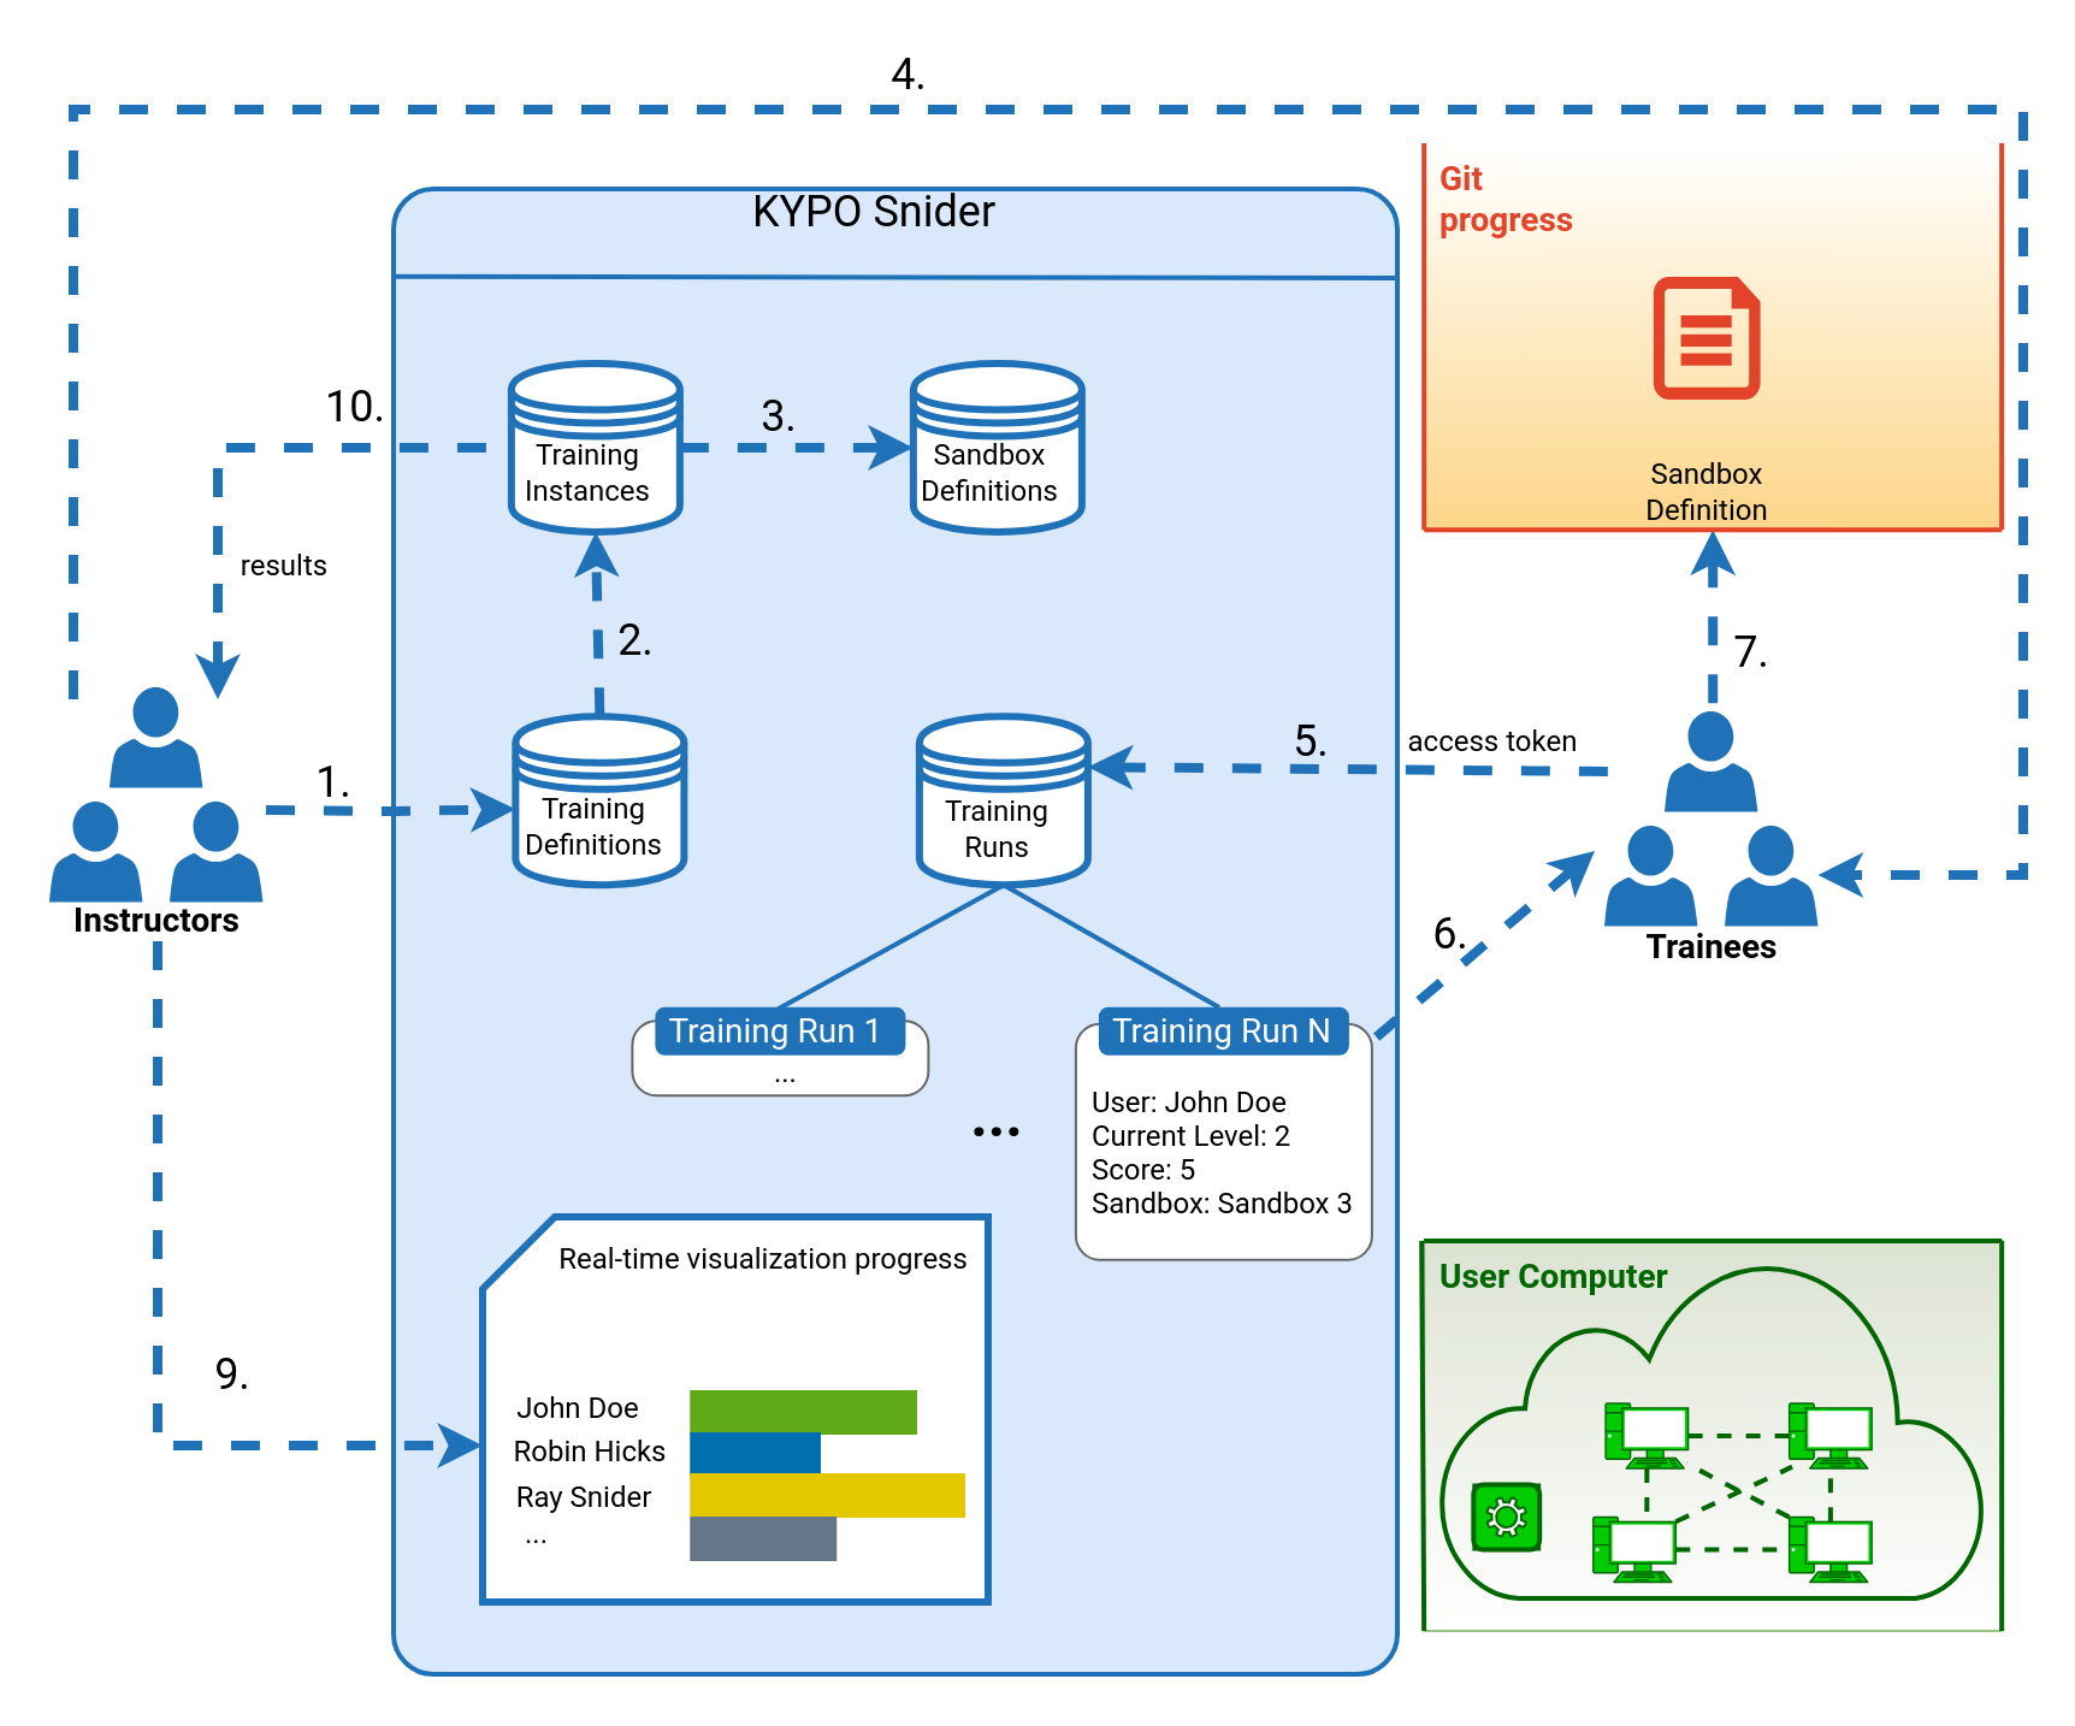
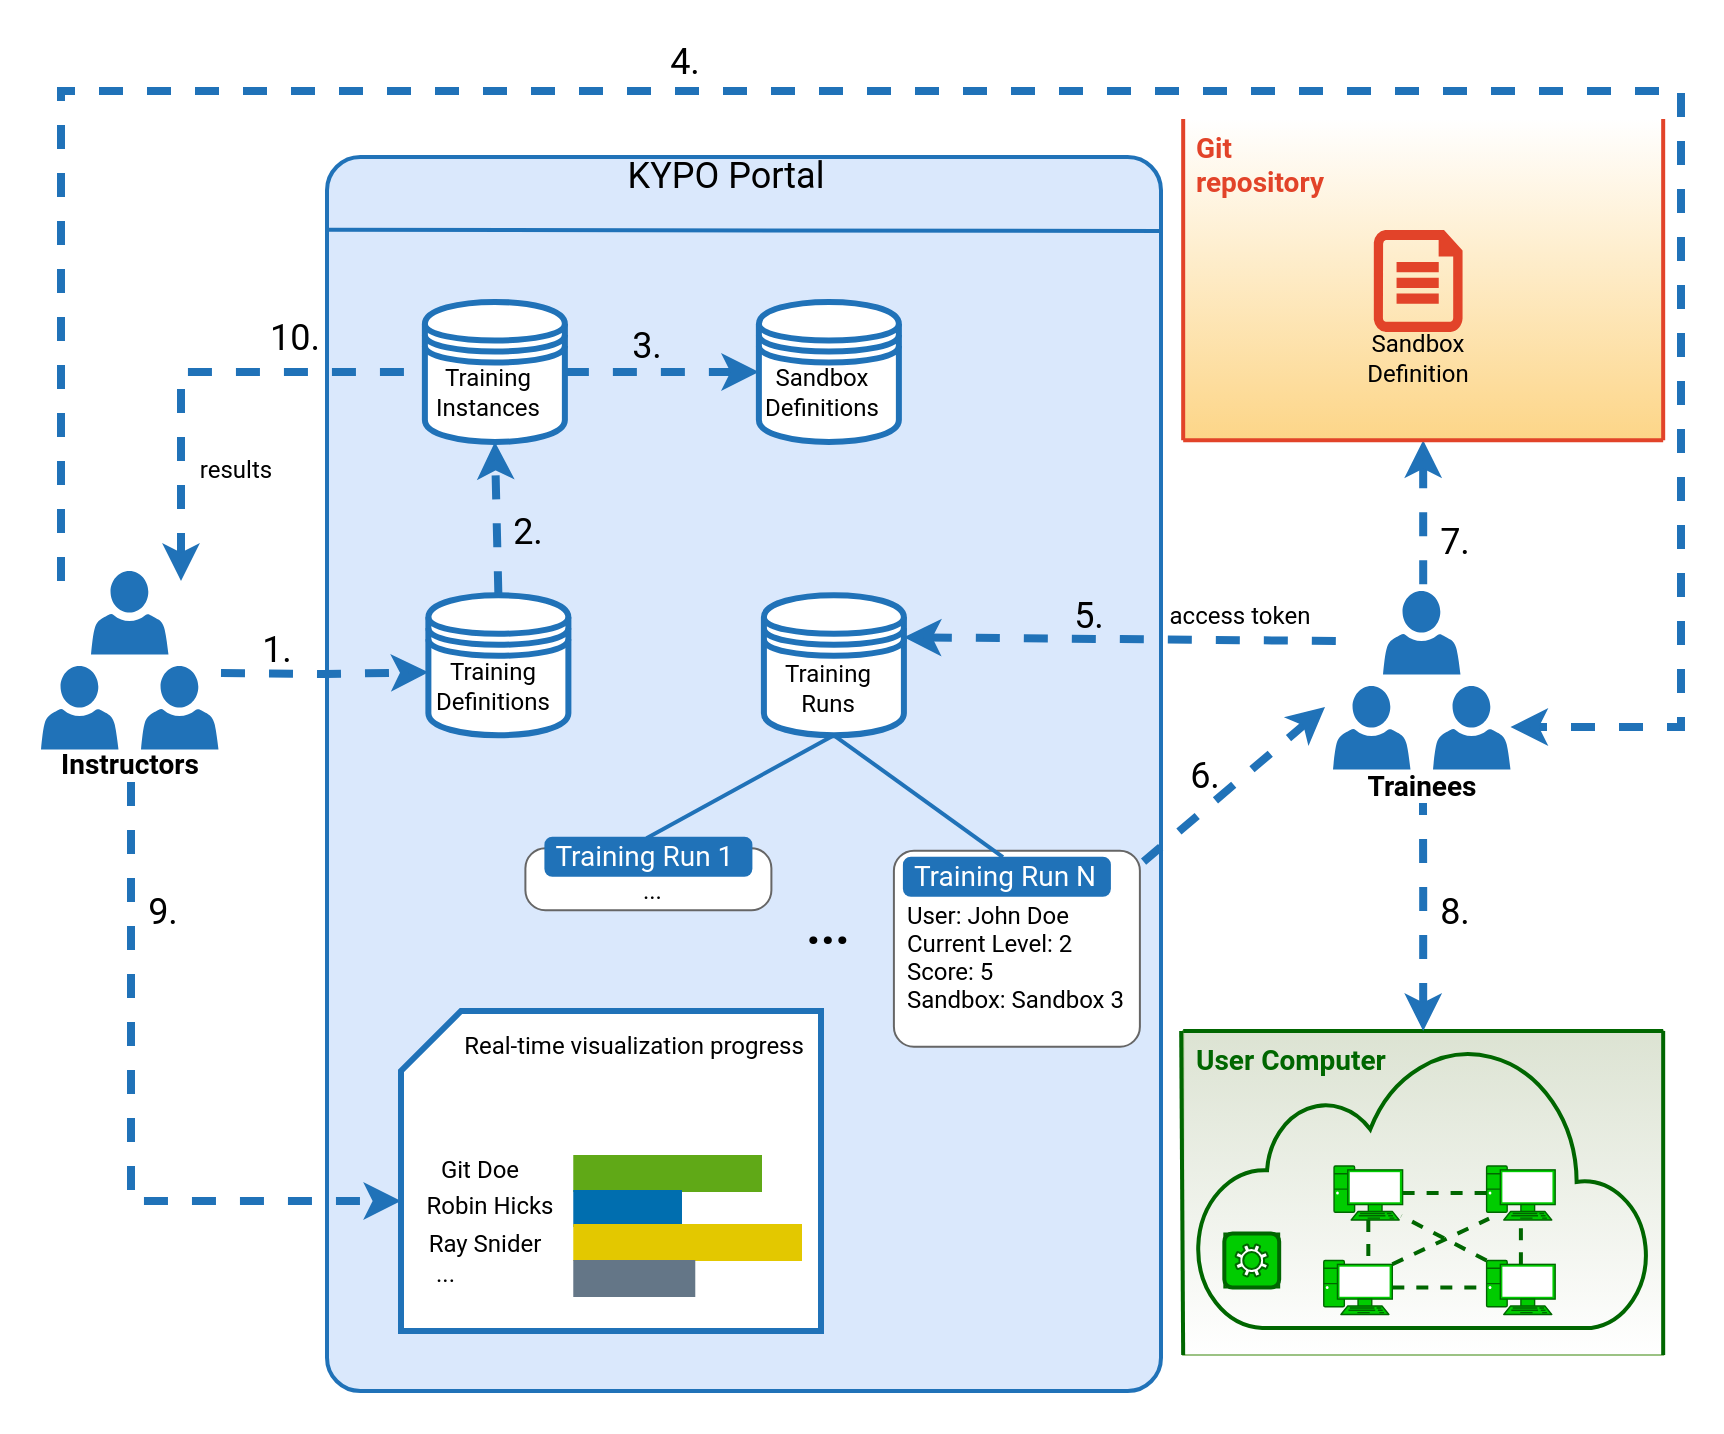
- <mxCell id="21" value="&lt;font style=&quot;font-size: 18px&quot;&gt;4.&lt;/font&gt;" style="text;html=1;strokeColor=none;fillColor=none;align=center;verticalAlign=middle;whiteSpace=wrap;rounded=0;fontFamily=Roboto;fontSource=https%3A%2F%2Ffonts.googleapis.com%2Fcss%3Ffamily%3DRoboto;" vertex="1" parent="1"><mxGeometry x="365.95" y="20" width="23" height="20" as="geometry" /></mxCell>
+ <mxCell id="21" value="&lt;font style=&quot;font-size: 18px&quot;&gt;4.&lt;/font&gt;" style="text;html=1;strokeColor=none;fillColor=none;align=center;verticalAlign=middle;whiteSpace=wrap;rounded=0;fontFamily=Roboto;fontSource=https%3A%2F%2Ffonts.googleapis.com%2Fcss%3Ffamily%3DRoboto;" vertex="1" parent="1"><mxGeometry x="330.95" y="20" width="23" height="20" as="geometry" /></mxCell>
- <mxCell id="68" value="&lt;div style=&quot;font-size: 14px&quot;&gt;Git&lt;/div&gt;&lt;div style=&quot;font-size: 14px&quot;&gt;progress&lt;br style=&quot;font-size: 14px&quot;&gt;&lt;/div&gt;" style="rounded=0;whiteSpace=wrap;html=1;fontSize=14;opacity=80;align=left;verticalAlign=top;gradientDirection=north;fontFamily=Roboto;fontSource=https%3A%2F%2Ffonts.googleapis.com%2Fcss%3Ffamily%3DRoboto;dashed=1;strokeWidth=2;strokeColor=none;fontColor=#E24329;fillColor=#FCCB6A;fontStyle=1;gradientColor=#ffffff;spacingLeft=5;" vertex="1" parent="1"><mxGeometry x="591.09" y="58.94" width="240" height="160.71" as="geometry" /></mxCell>
+ <mxCell id="68" value="&lt;div style=&quot;font-size: 14px&quot;&gt;Git&lt;/div&gt;&lt;div style=&quot;font-size: 14px&quot;&gt;repository&lt;br style=&quot;font-size: 14px&quot;&gt;&lt;/div&gt;" style="rounded=0;whiteSpace=wrap;html=1;fontSize=14;opacity=80;align=left;verticalAlign=top;gradientDirection=north;fontFamily=Roboto;fontSource=https%3A%2F%2Ffonts.googleapis.com%2Fcss%3Ffamily%3DRoboto;dashed=1;strokeWidth=2;strokeColor=none;fontColor=#E24329;fillColor=#FCCB6A;fontStyle=1;gradientColor=#ffffff;spacingLeft=5;" vertex="1" parent="1"><mxGeometry x="591.09" y="58.94" width="240" height="160.71" as="geometry" /></mxCell>
- <mxCell id="3" value="&lt;font style=&quot;font-size: 18px&quot;&gt;KYPO Snider&lt;/font&gt;" style="text;html=1;strokeColor=none;fillColor=none;align=center;verticalAlign=middle;whiteSpace=wrap;rounded=0;fontFamily=Roboto;fontSource=https%3A%2F%2Ffonts.googleapis.com%2Fcss%3Ffamily%3DRoboto;fontSize=12;" vertex="1" parent="1"><mxGeometry x="163" y="68" width="400" height="37" as="geometry" /></mxCell>
+ <mxCell id="3" value="&lt;font style=&quot;font-size: 18px&quot;&gt;KYPO Portal&lt;/font&gt;" style="text;html=1;strokeColor=none;fillColor=none;align=center;verticalAlign=middle;whiteSpace=wrap;rounded=0;fontFamily=Roboto;fontSource=https%3A%2F%2Ffonts.googleapis.com%2Fcss%3Ffamily%3DRoboto;fontSize=12;" vertex="1" parent="1"><mxGeometry x="163" y="68" width="400" height="37" as="geometry" /></mxCell>
- <mxCell id="70" value="Sandbox Definition" style="text;html=1;strokeColor=none;align=center;verticalAlign=middle;whiteSpace=wrap;rounded=0;fontColor=#000000;fontFamily=Roboto;fontSource=https%3A%2F%2Ffonts.googleapis.com%2Fcss%3Ffamily%3DRoboto;" vertex="1" parent="1"><mxGeometry x="673.59" y="193.65" width="70" height="20" as="geometry" /></mxCell>
+ <mxCell id="70" value="Sandbox Definition" style="text;html=1;strokeColor=none;align=center;verticalAlign=middle;whiteSpace=wrap;rounded=0;fontColor=#000000;fontFamily=Roboto;fontSource=https%3A%2F%2Ffonts.googleapis.com%2Fcss%3Ffamily%3DRoboto;" vertex="1" parent="1"><mxGeometry x="673.59" y="168.65" width="70" height="20" as="geometry" /></mxCell>
- <mxCell id="20" value="Training Run N" style="shape=rect;strokeColor=none;strokeWidth=1;dashed=0;rounded=1;arcSize=20;fontColor=#ffffff;fontSize=14;spacing=2;spacingTop=-2;align=left;autosize=1;spacingLeft=4;resizeWidth=0;resizeHeight=0;perimeter=none;labelBorderColor=none;labelBackgroundColor=none;fillColor=#2072B8;fontFamily=Roboto;fontSource=https%3A%2F%2Ffonts.googleapis.com%2Fcss%3Ffamily%3DRoboto;" vertex="1" parent="19"><mxGeometry x="9.5" y="3" width="104" height="20" as="geometry" /></mxCell>
+ <mxCell id="20" value="Training Run N" style="shape=rect;strokeColor=none;strokeWidth=1;dashed=0;rounded=1;arcSize=20;fontColor=#ffffff;fontSize=14;spacing=2;spacingTop=-2;align=left;autosize=1;spacingLeft=4;resizeWidth=0;resizeHeight=0;perimeter=none;labelBorderColor=none;labelBackgroundColor=none;fillColor=#2072B8;fontFamily=Roboto;fontSource=https%3A%2F%2Ffonts.googleapis.com%2Fcss%3Ffamily%3DRoboto;" vertex="1" parent="19"><mxGeometry x="4.5" y="13" width="104" height="20" as="geometry" /></mxCell>
+ <mxCell id="88" value="&lt;font style=&quot;font-size: 18px&quot;&gt;8.&lt;/font&gt;" style="text;html=1;strokeColor=none;fillColor=none;align=center;verticalAlign=middle;whiteSpace=wrap;rounded=0;fontFamily=Roboto;fontSource=https%3A%2F%2Ffonts.googleapis.com%2Fcss%3Ffamily%3DRoboto;" vertex="1" parent="1"><mxGeometry x="716" y="445" width="23" height="20" as="geometry" /></mxCell>
+ <mxCell id="75" value="" style="endArrow=none;dashed=1;html=1;strokeWidth=4;fontFamily=Roboto;fontSource=https%3A%2F%2Ffonts.googleapis.com%2Fcss%3Ffamily%3DRoboto;fontSize=12;fontColor=#000000;endFill=0;startArrow=classic;startFill=1;fillColor=#e1d5e7;strokeColor=#2072B8;rounded=0;edgeStyle=orthogonalEdgeStyle;exitX=0.5;exitY=0;exitDx=0;exitDy=0;entryX=0.5;entryY=1;entryDx=0;entryDy=0;" edge="1" parent="1" source="50" target="77"><mxGeometry width="50" height="50" relative="1" as="geometry"><mxPoint x="721" y="238.71" as="sourcePoint" /><mxPoint x="721" y="296" as="targetPoint" /><Array as="points"><mxPoint x="711" y="445" /><mxPoint x="711" y="445" /></Array></mxGeometry></mxCell>
- <mxCell id="86" value="&lt;font style=&quot;font-size: 18px&quot;&gt;9.&lt;/font&gt;" style="text;html=1;strokeColor=none;fillColor=none;align=center;verticalAlign=middle;whiteSpace=wrap;rounded=0;fontFamily=Roboto;fontSource=https%3A%2F%2Ffonts.googleapis.com%2Fcss%3Ffamily%3DRoboto;" vertex="1" parent="1"><mxGeometry x="85" y="560" width="23" height="20" as="geometry" /></mxCell>
+ <mxCell id="86" value="&lt;font style=&quot;font-size: 18px&quot;&gt;9.&lt;/font&gt;" style="text;html=1;strokeColor=none;fillColor=none;align=center;verticalAlign=middle;whiteSpace=wrap;rounded=0;fontFamily=Roboto;fontSource=https%3A%2F%2Ffonts.googleapis.com%2Fcss%3Ffamily%3DRoboto;" vertex="1" parent="1"><mxGeometry x="70" y="445" width="23" height="20" as="geometry" /></mxCell>
- <mxCell id="33" value="John Doe" style="text;html=1;strokeColor=none;fillColor=none;align=center;verticalAlign=middle;whiteSpace=wrap;rounded=0;fontFamily=Roboto;fontSource=https%3A%2F%2Ffonts.googleapis.com%2Fcss%3Ffamily%3DRoboto;fontSize=12;fontColor=#000000;" vertex="1" parent="1"><mxGeometry x="210.003" y="575" width="60" height="20" as="geometry" /></mxCell>
+ <mxCell id="33" value="Git Doe" style="text;html=1;strokeColor=none;fillColor=none;align=center;verticalAlign=middle;whiteSpace=wrap;rounded=0;fontFamily=Roboto;fontSource=https%3A%2F%2Ffonts.googleapis.com%2Fcss%3Ffamily%3DRoboto;fontSize=12;fontColor=#000000;" vertex="1" parent="1"><mxGeometry x="210.003" y="575" width="60" height="20" as="geometry" /></mxCell>
